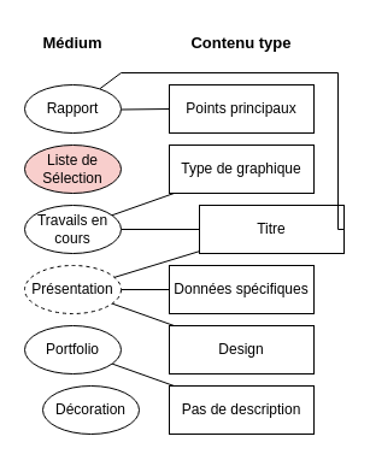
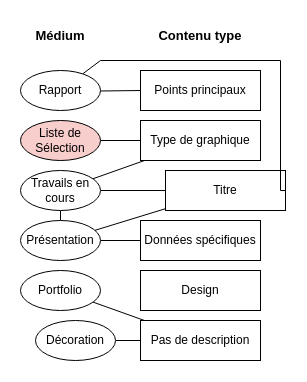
+ <mxCell id="21" style="rounded=0;orthogonalLoop=1;jettySize=auto;html=1;endArrow=none;endFill=0;" parent="1" source="22" target="20" edge="1"><mxGeometry relative="1" as="geometry" /></mxCell>
- <mxCell id="8" value="Présentation" style="ellipse;whiteSpace=wrap;html=1;dashed=1;" parent="1" vertex="1"><mxGeometry x="20" y="220" width="80" height="40" as="geometry" /></mxCell>
+ <mxCell id="8" value="Présentation" style="ellipse;whiteSpace=wrap;html=1;" parent="1" vertex="1"><mxGeometry x="20" y="220" width="80" height="40" as="geometry" /></mxCell>
- <mxCell id="7" style="rounded=0;orthogonalLoop=1;jettySize=auto;html=1;endArrow=none;endFill=0;" parent="1" source="8" target="10" edge="1"><mxGeometry relative="1" as="geometry" /></mxCell>
+ <mxCell id="7" style="rounded=0;orthogonalLoop=1;jettySize=auto;html=1;endArrow=none;endFill=0;" parent="1" source="8" target="19" edge="1"><mxGeometry relative="1" as="geometry" /></mxCell>
+ <mxCell id="2" style="rounded=0;orthogonalLoop=1;jettySize=auto;html=1;endArrow=none;endFill=0;" parent="1" source="5" target="3" edge="1"><mxGeometry relative="1" as="geometry" /></mxCell>
